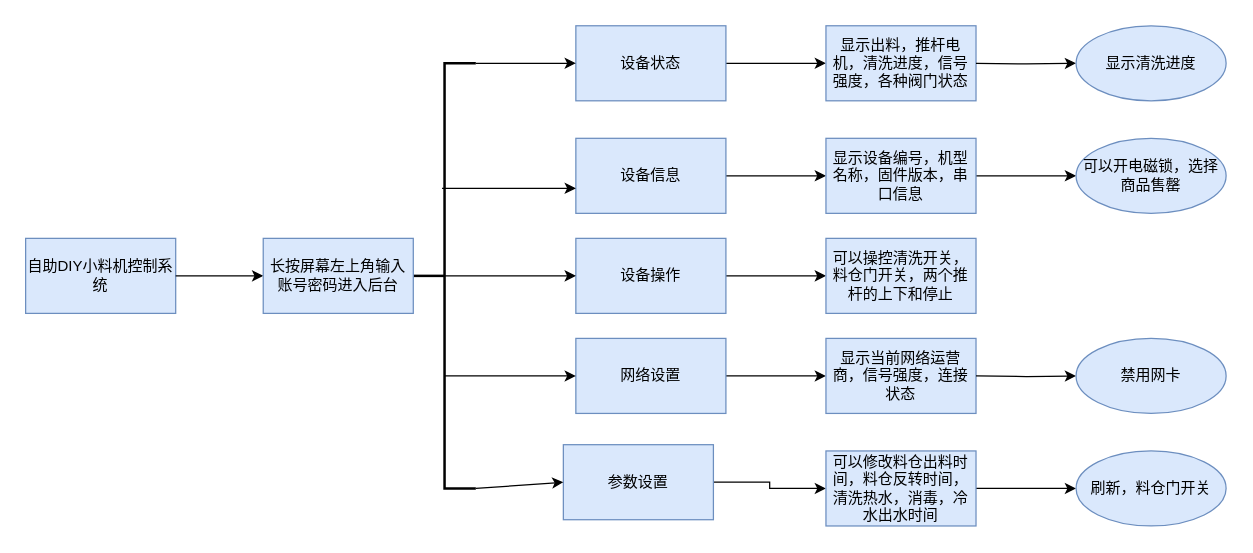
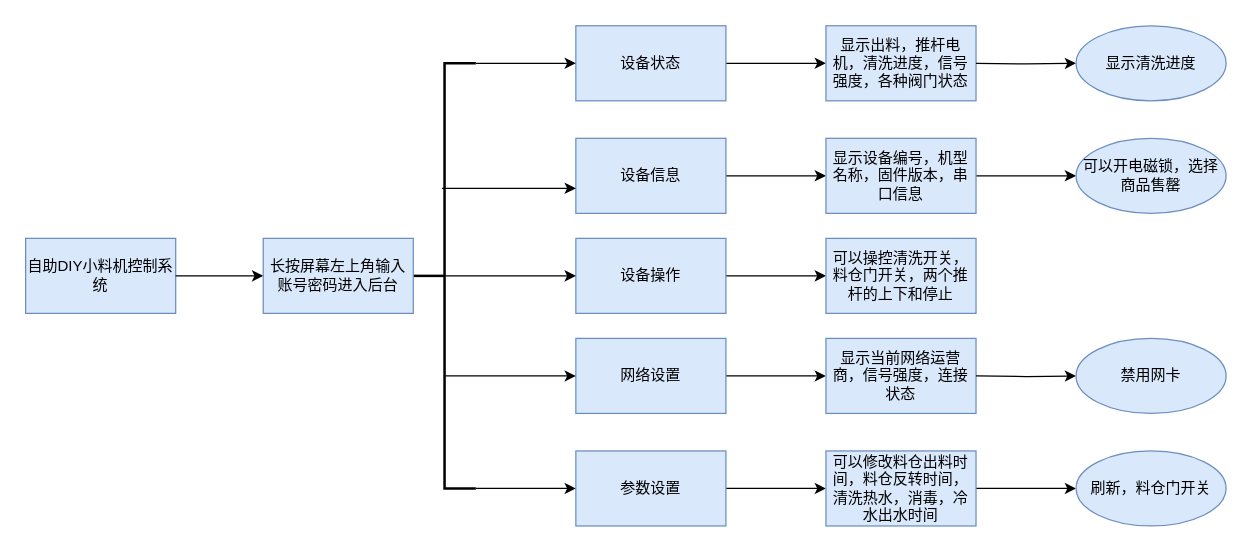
- <mxCell id="13" value="参数设置" style="rounded=0;whiteSpace=wrap;html=1;fillColor=#dae8fc;strokeColor=#6c8ebf;" parent="1" vertex="1"><mxGeometry x="450" y="355" width="120" height="60" as="geometry" /></mxCell>
+ <mxCell id="13" value="参数设置" style="rounded=0;whiteSpace=wrap;html=1;fillColor=#dae8fc;strokeColor=#6c8ebf;" parent="1" vertex="1"><mxGeometry x="460" y="360" width="120" height="60" as="geometry" /></mxCell>
